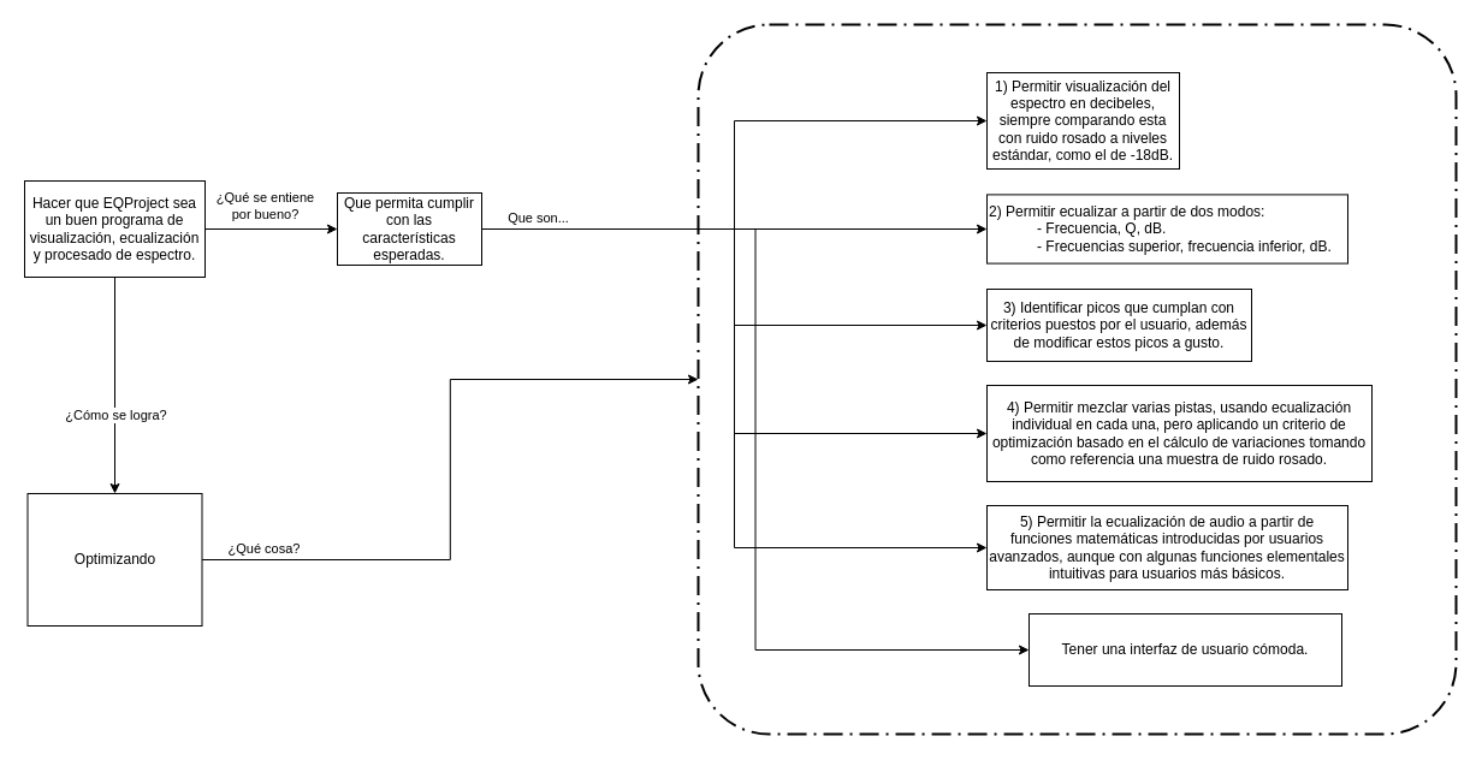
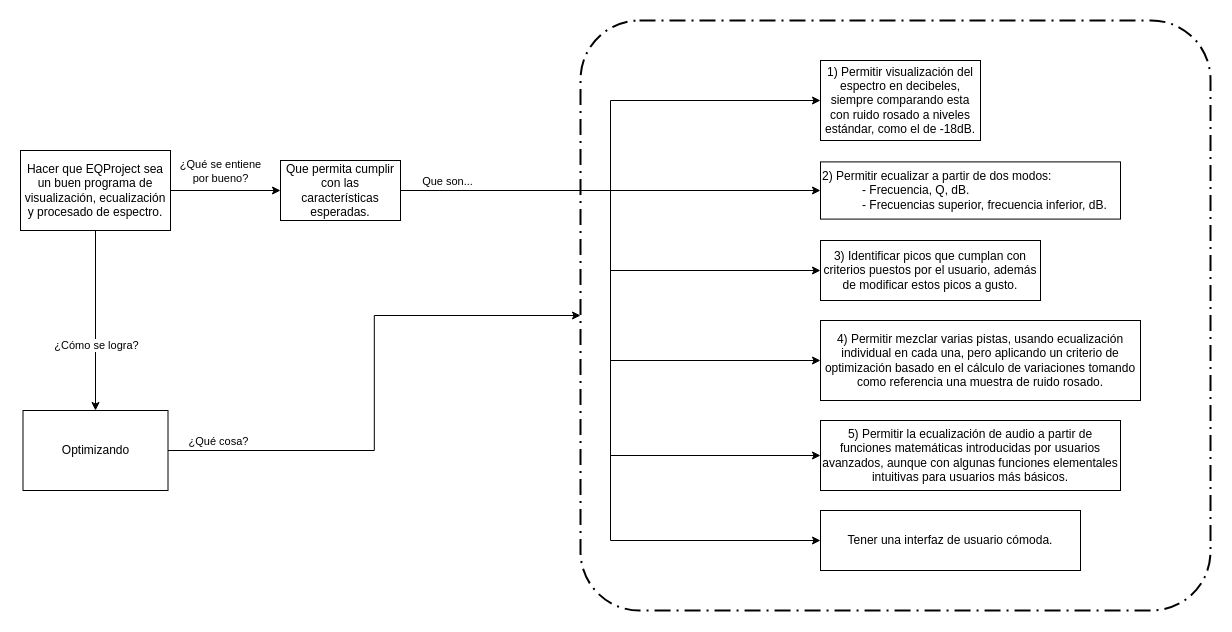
- <mxCell id="10" value="Optimizando" style="rounded=0;whiteSpace=wrap;html=1;" parent="1" vertex="1"><mxGeometry x="22.5" y="410" width="145" height="110" as="geometry" /></mxCell>
+ <mxCell id="10" value="Optimizando" style="rounded=0;whiteSpace=wrap;html=1;" parent="1" vertex="1"><mxGeometry x="22.5" y="410" width="145" height="80" as="geometry" /></mxCell>
- <mxCell id="24" value="Tener una interfaz de usuario cómoda." style="rounded=0;whiteSpace=wrap;html=1;" vertex="1" parent="1"><mxGeometry x="855" y="510" width="260" height="60" as="geometry" /></mxCell>
+ <mxCell id="24" value="Tener una interfaz de usuario cómoda." style="rounded=0;whiteSpace=wrap;html=1;" vertex="1" parent="1"><mxGeometry x="820" y="510" width="260" height="60" as="geometry" /></mxCell>
